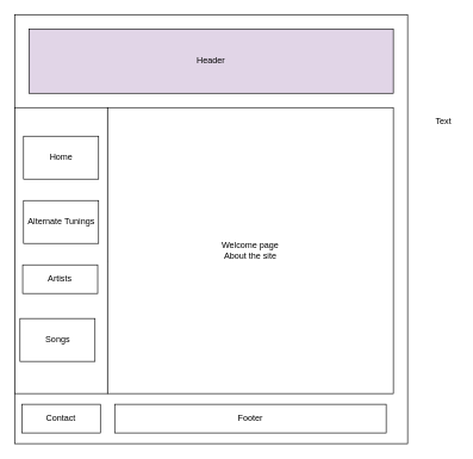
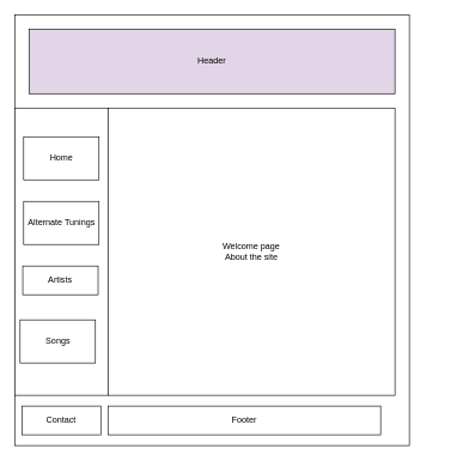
- <mxCell id="3" value="Text" style="text;html=1;align=center;verticalAlign=middle;resizable=0;points=[];autosize=1;strokeColor=none;fillColor=none;" vertex="1" parent="1"><mxGeometry x="600" y="160" width="40" height="20" as="geometry" /></mxCell>
- <mxCell id="12" value="Footer" style="rounded=0;whiteSpace=wrap;html=1;" vertex="1" parent="1"><mxGeometry x="160" y="565" width="380" height="40" as="geometry" /></mxCell>
+ <mxCell id="12" value="Footer" style="rounded=0;whiteSpace=wrap;html=1;" vertex="1" parent="1"><mxGeometry x="150" y="565" width="380" height="40" as="geometry" /></mxCell>
